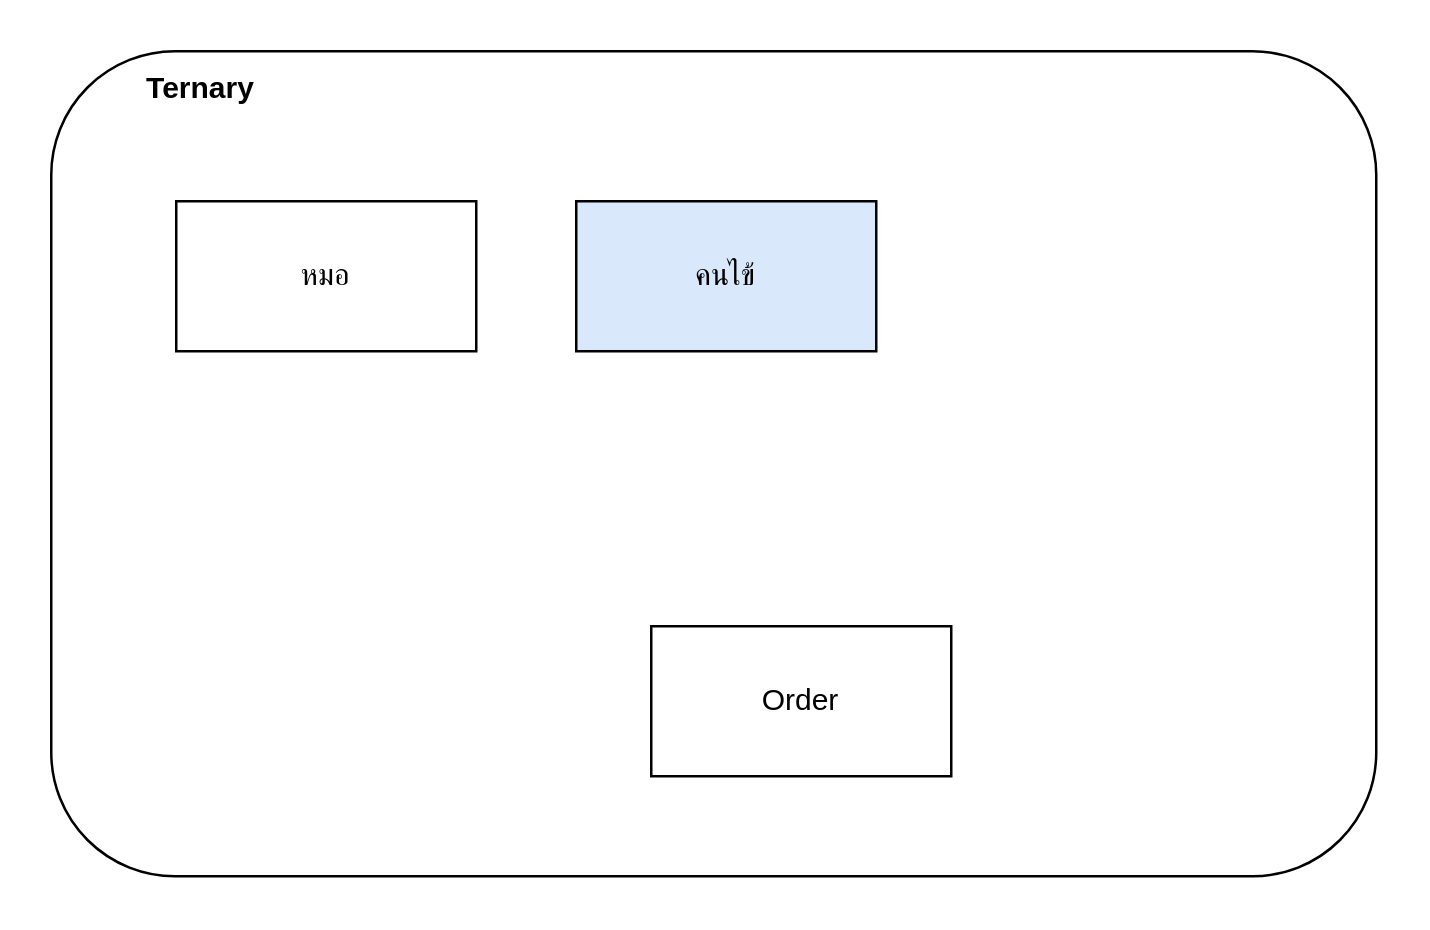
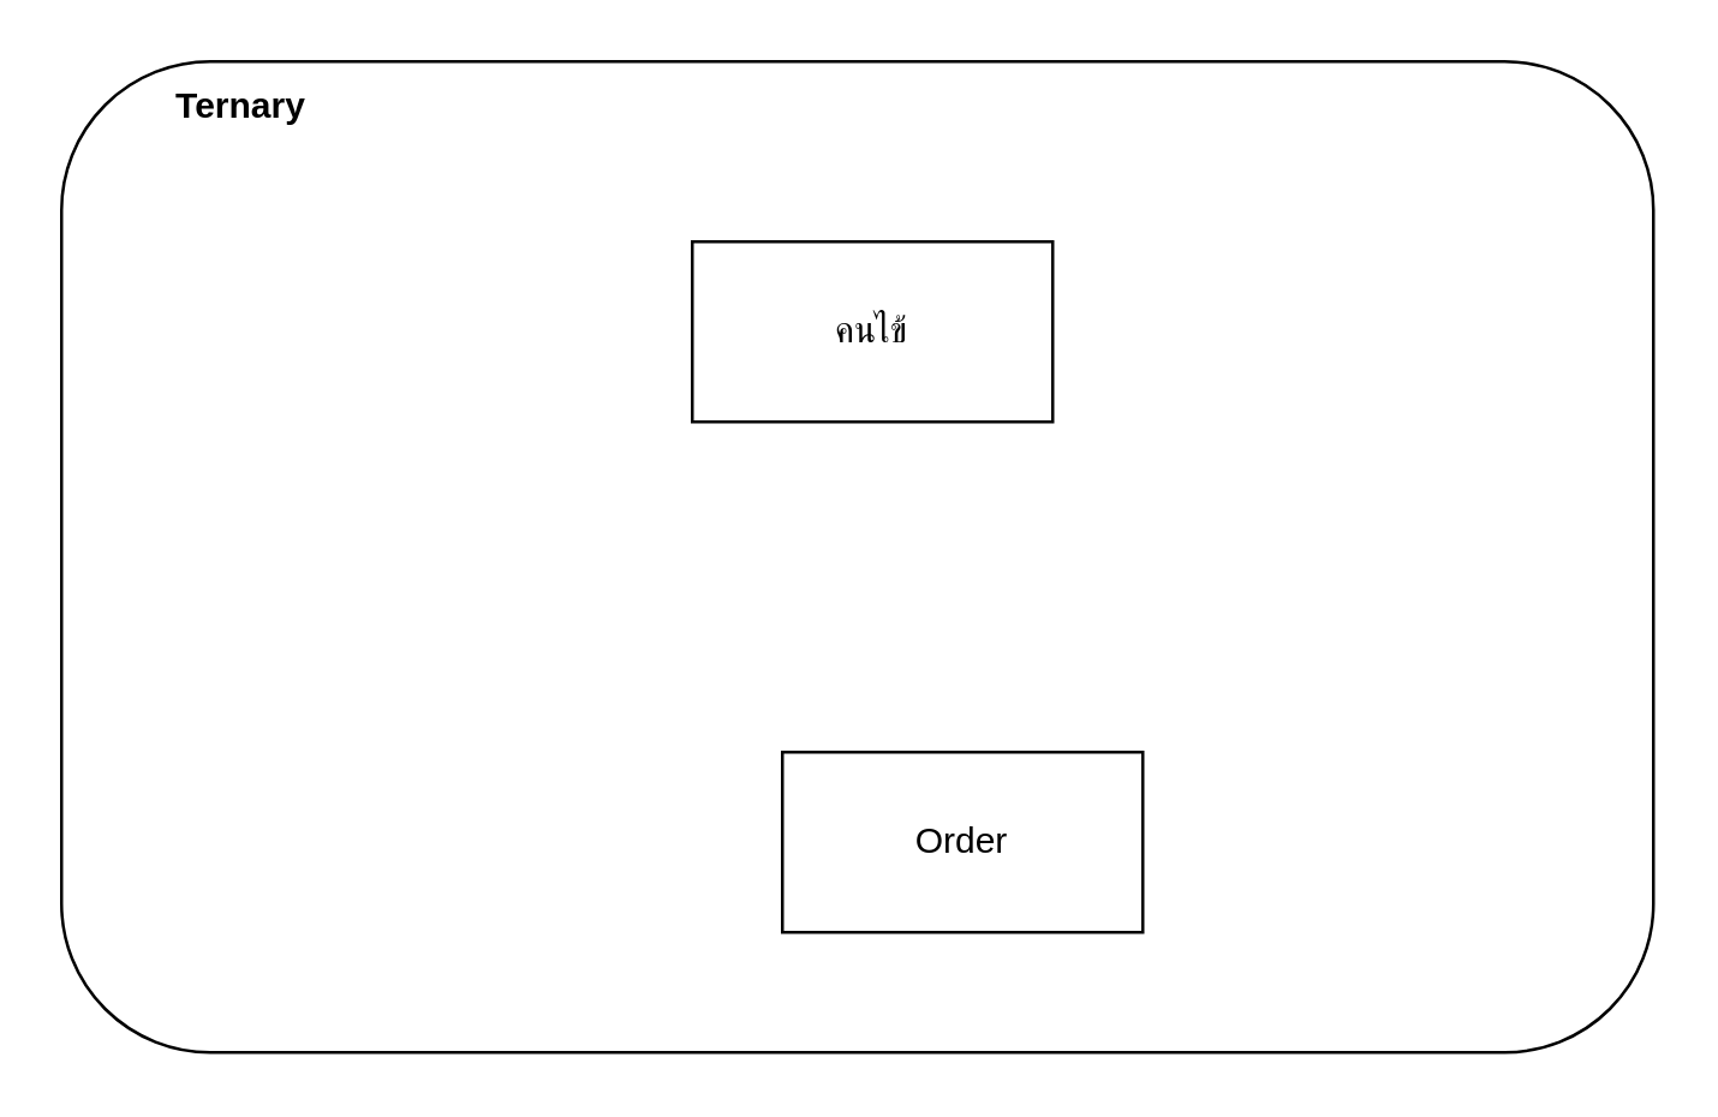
- <mxCell id="3" value="หมอ" style="rounded=0;whiteSpace=wrap;html=1;" vertex="1" parent="1"><mxGeometry x="70" y="80" width="120" height="60" as="geometry" /></mxCell>
- <mxCell id="4" value="คนไข้" style="rounded=0;whiteSpace=wrap;html=1;fillColor=#dae8fc;" vertex="1" parent="1"><mxGeometry x="230" y="80" width="120" height="60" as="geometry" /></mxCell>
+ <mxCell id="4" value="คนไข้" style="rounded=0;whiteSpace=wrap;html=1;" vertex="1" parent="1"><mxGeometry x="230" y="80" width="120" height="60" as="geometry" /></mxCell>
